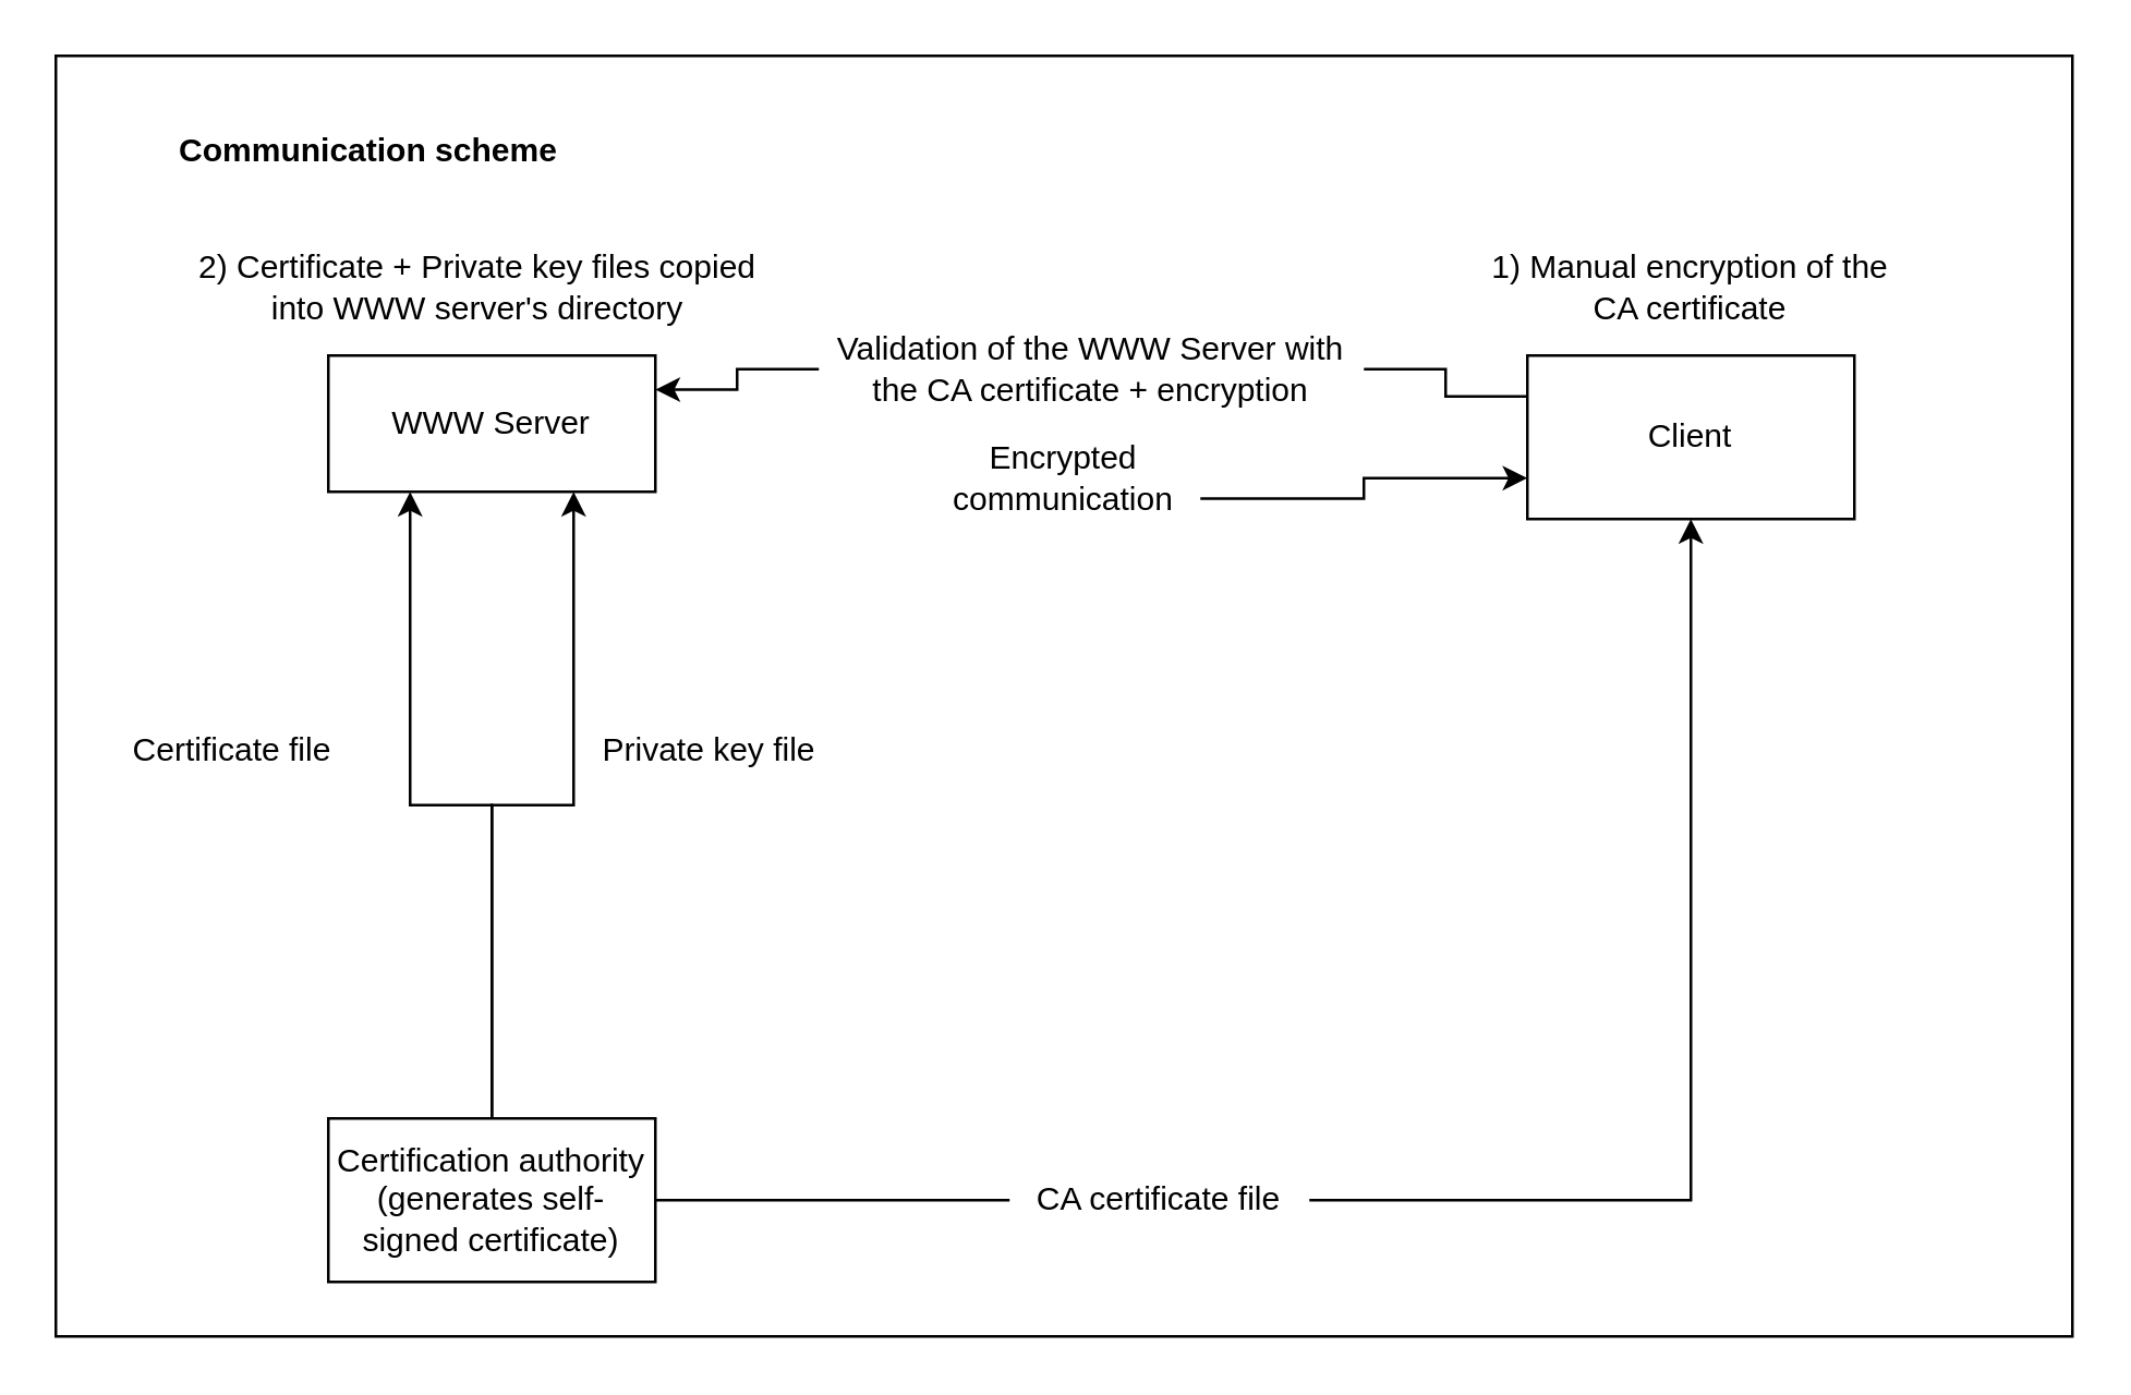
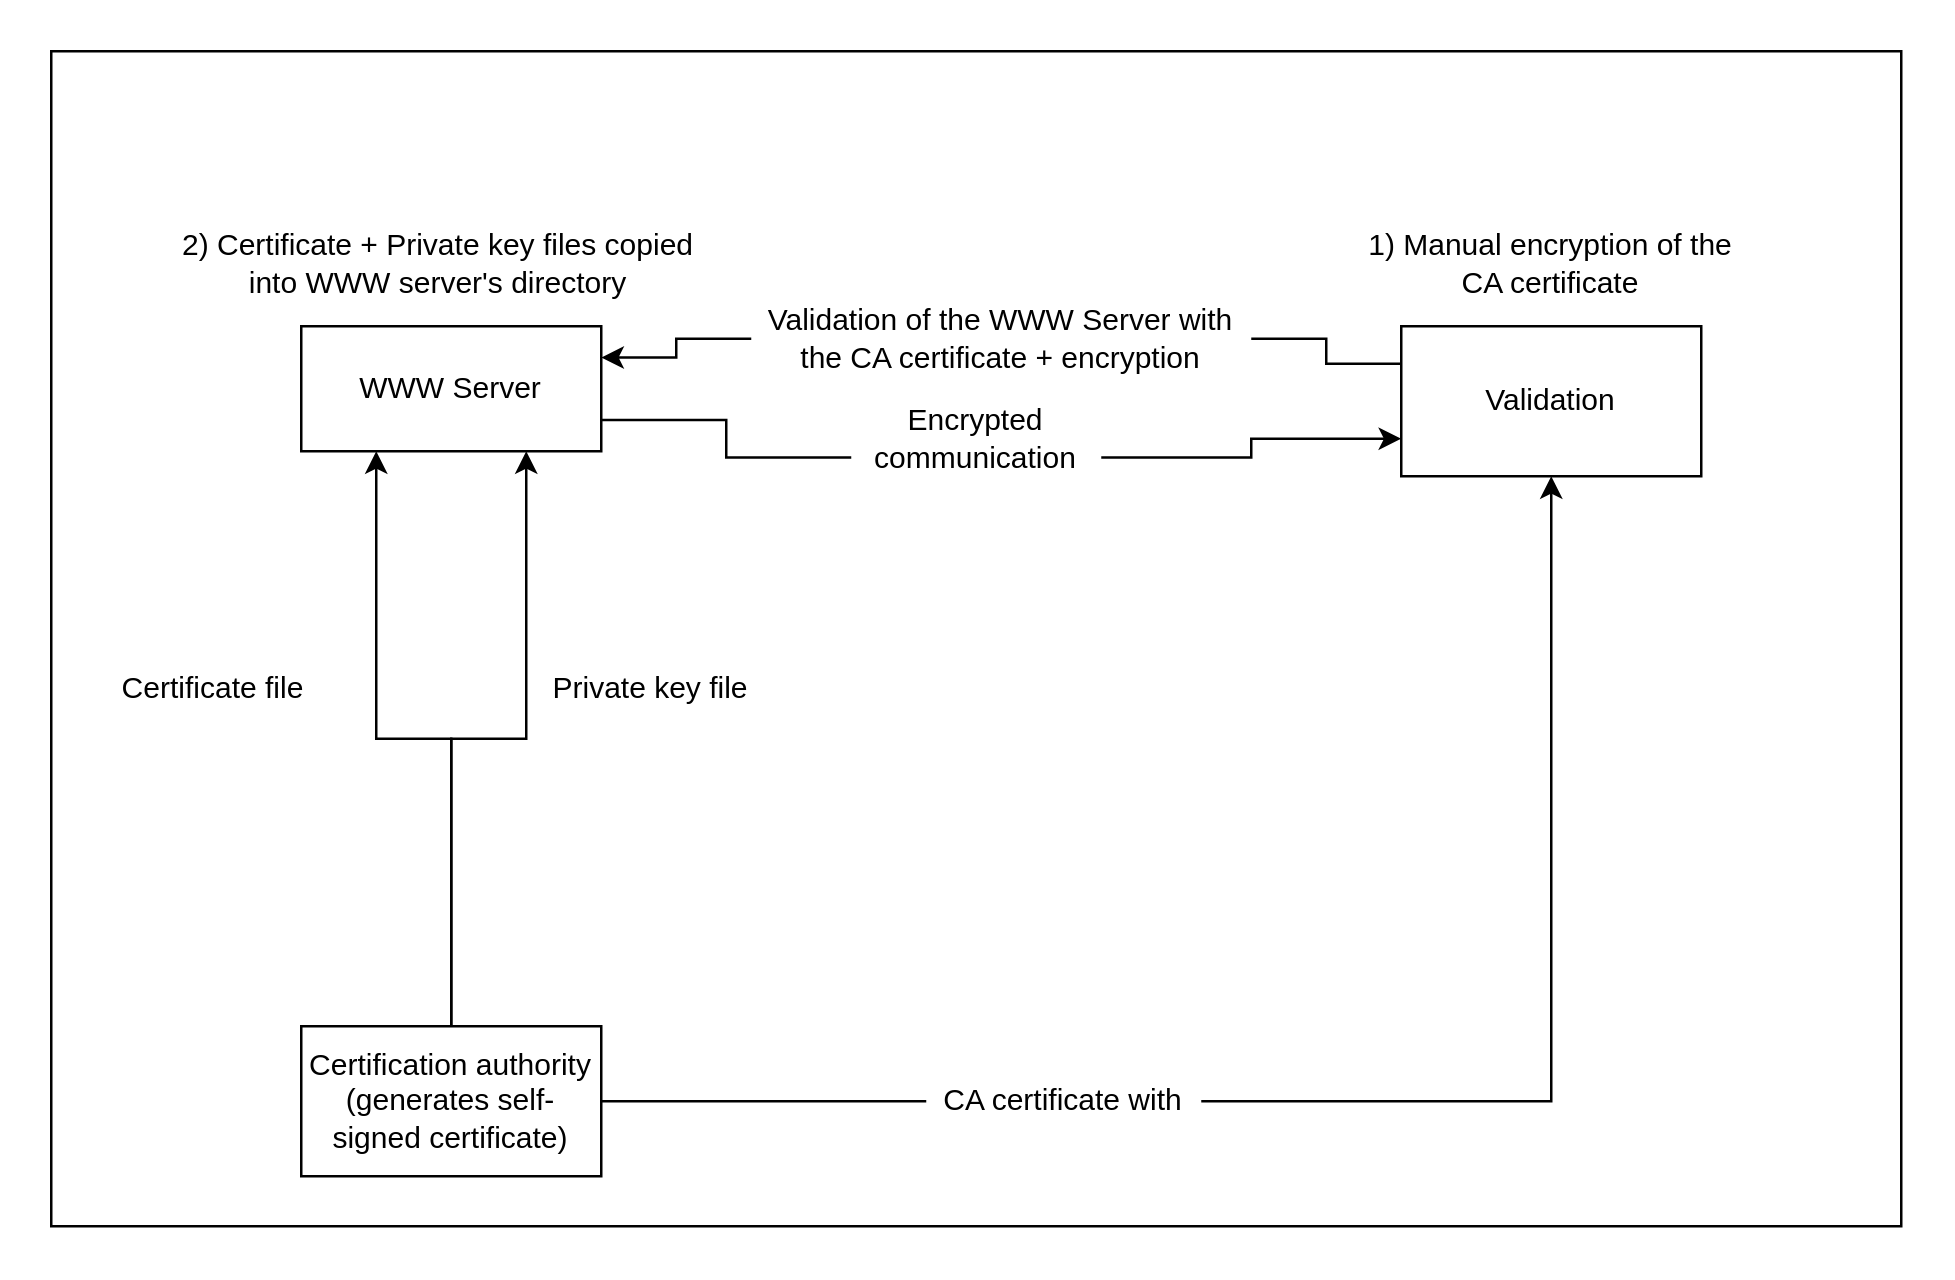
- <mxCell id="21" value="Communication scheme" style="text;html=1;strokeColor=none;fillColor=none;align=center;verticalAlign=middle;whiteSpace=wrap;rounded=0;fontStyle=1" vertex="1" parent="1"><mxGeometry x="50" y="40" width="170" height="30" as="geometry" /></mxCell>
- <mxCell id="10" value="Client" style="rounded=0;whiteSpace=wrap;html=1;" vertex="1" parent="1"><mxGeometry x="560" y="130" width="120" height="60" as="geometry" /></mxCell>
+ <mxCell id="10" value="Validation" style="rounded=0;whiteSpace=wrap;html=1;" vertex="1" parent="1"><mxGeometry x="560" y="130" width="120" height="60" as="geometry" /></mxCell>
+ <mxCell id="18" value="" style="edgeStyle=orthogonalEdgeStyle;rounded=0;orthogonalLoop=1;jettySize=auto;html=1;exitX=1;exitY=0.75;exitDx=0;exitDy=0;entryX=0;entryY=0.75;entryDx=0;entryDy=0;endArrow=none;" edge="1" parent="1" source="8" target="17"><mxGeometry relative="1" as="geometry"><mxPoint x="240" y="175" as="sourcePoint" /><mxPoint x="560" y="175" as="targetPoint" /></mxGeometry></mxCell>
- <mxCell id="15" value="CA certificate file" style="text;html=1;strokeColor=none;fillColor=none;align=center;verticalAlign=middle;whiteSpace=wrap;rounded=0;" vertex="1" parent="1"><mxGeometry x="370" y="425" width="110" height="30" as="geometry" /></mxCell>
+ <mxCell id="15" value="CA certificate with" style="text;html=1;strokeColor=none;fillColor=none;align=center;verticalAlign=middle;whiteSpace=wrap;rounded=0;" vertex="1" parent="1"><mxGeometry x="370" y="425" width="110" height="30" as="geometry" /></mxCell>
